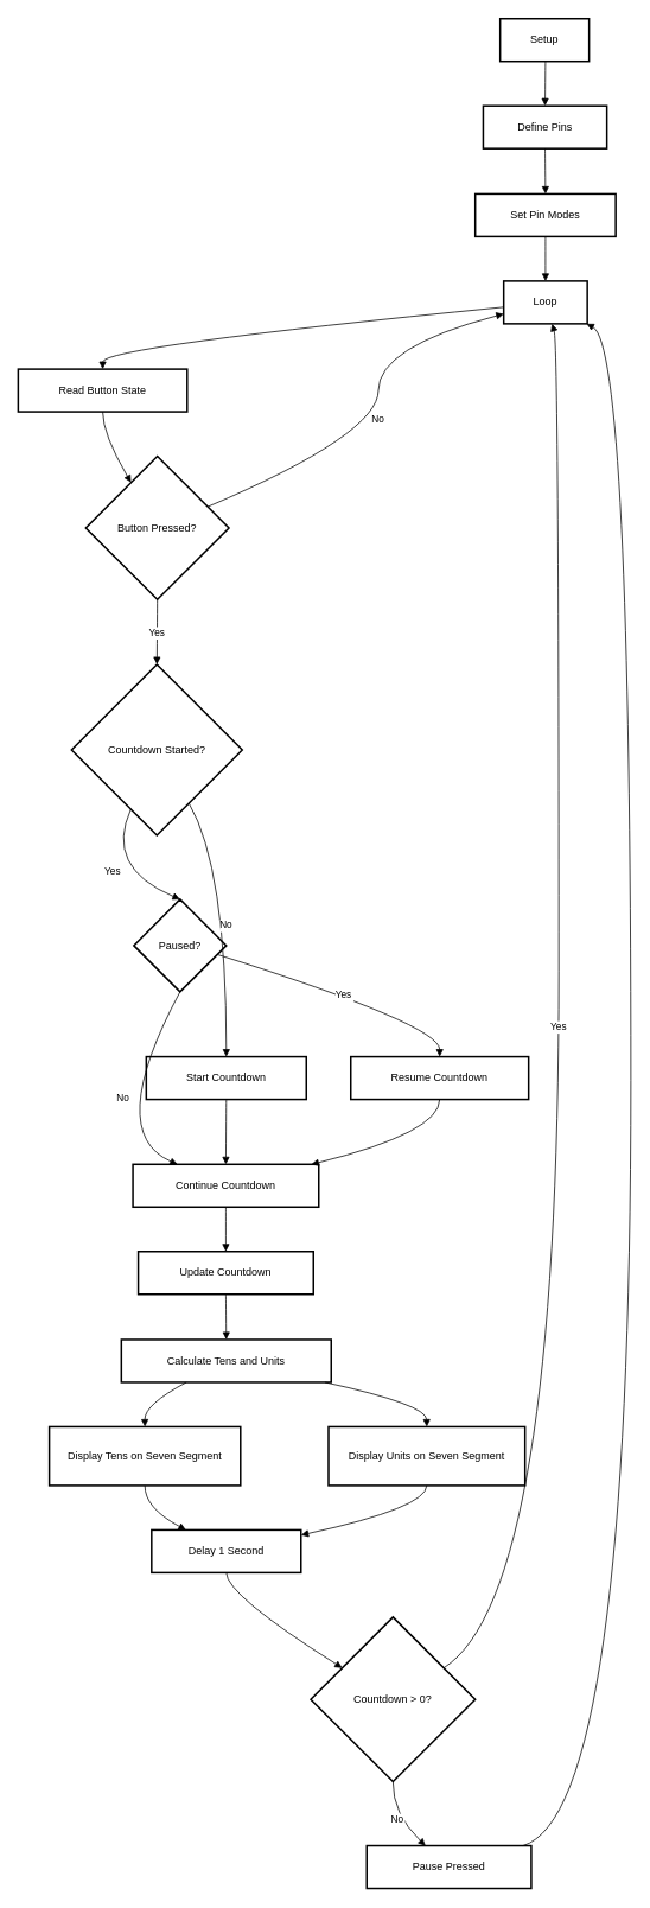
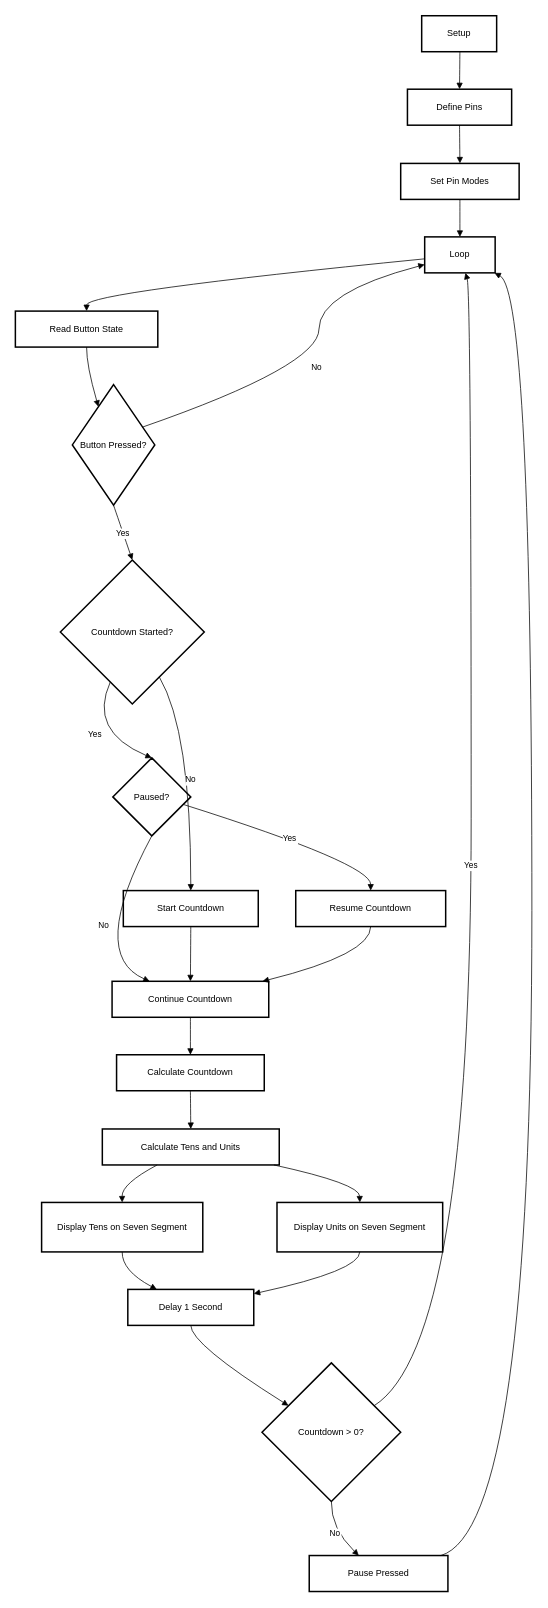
- <mxCell id="7" value="Button Pressed?" style="rhombus;strokeWidth=2;whiteSpace=wrap;" vertex="1" parent="1"><mxGeometry x="96" y="512" width="161" height="161" as="geometry" /></mxCell>
+ <mxCell id="7" value="Button Pressed?" style="rhombus;strokeWidth=2;whiteSpace=wrap;" vertex="1" parent="1"><mxGeometry x="96" y="512" width="110" height="161" as="geometry" /></mxCell>
- <mxCell id="13" value="Update Countdown" style="whiteSpace=wrap;strokeWidth=2;" vertex="1" parent="1"><mxGeometry x="155" y="1406" width="197" height="48" as="geometry" /></mxCell>
+ <mxCell id="13" value="Calculate Countdown" style="whiteSpace=wrap;strokeWidth=2;" vertex="1" parent="1"><mxGeometry x="155" y="1406" width="197" height="48" as="geometry" /></mxCell>
